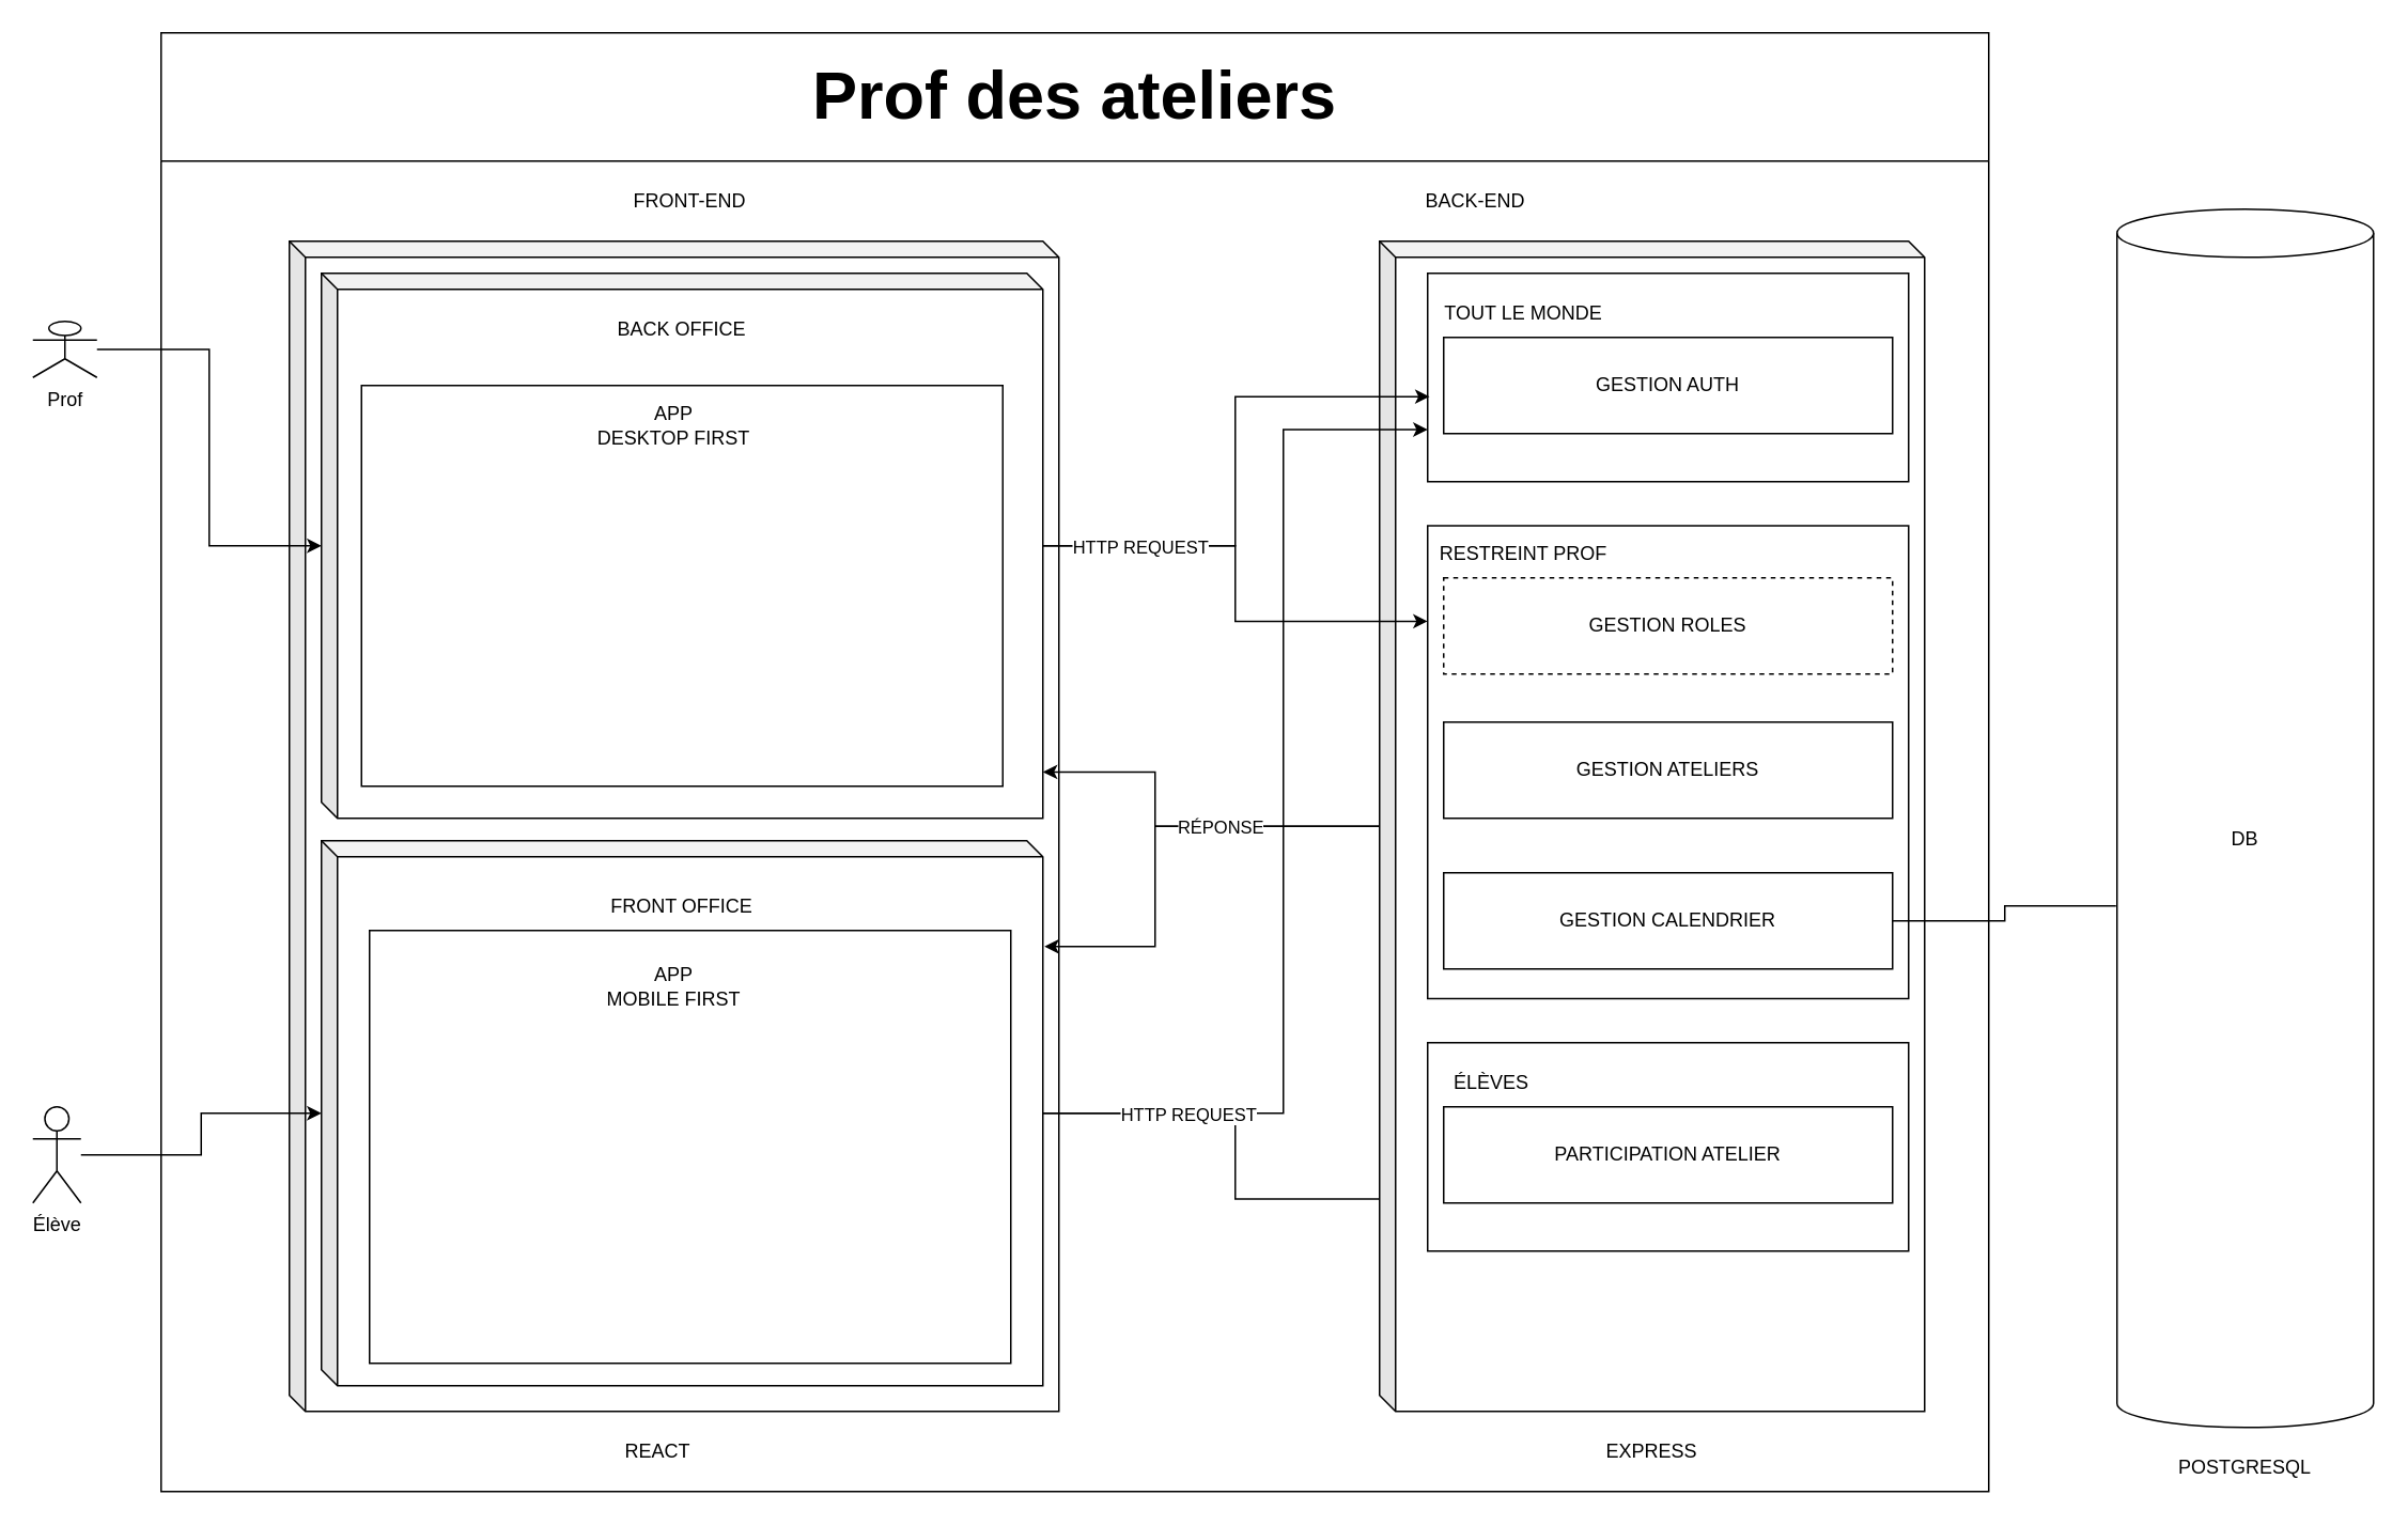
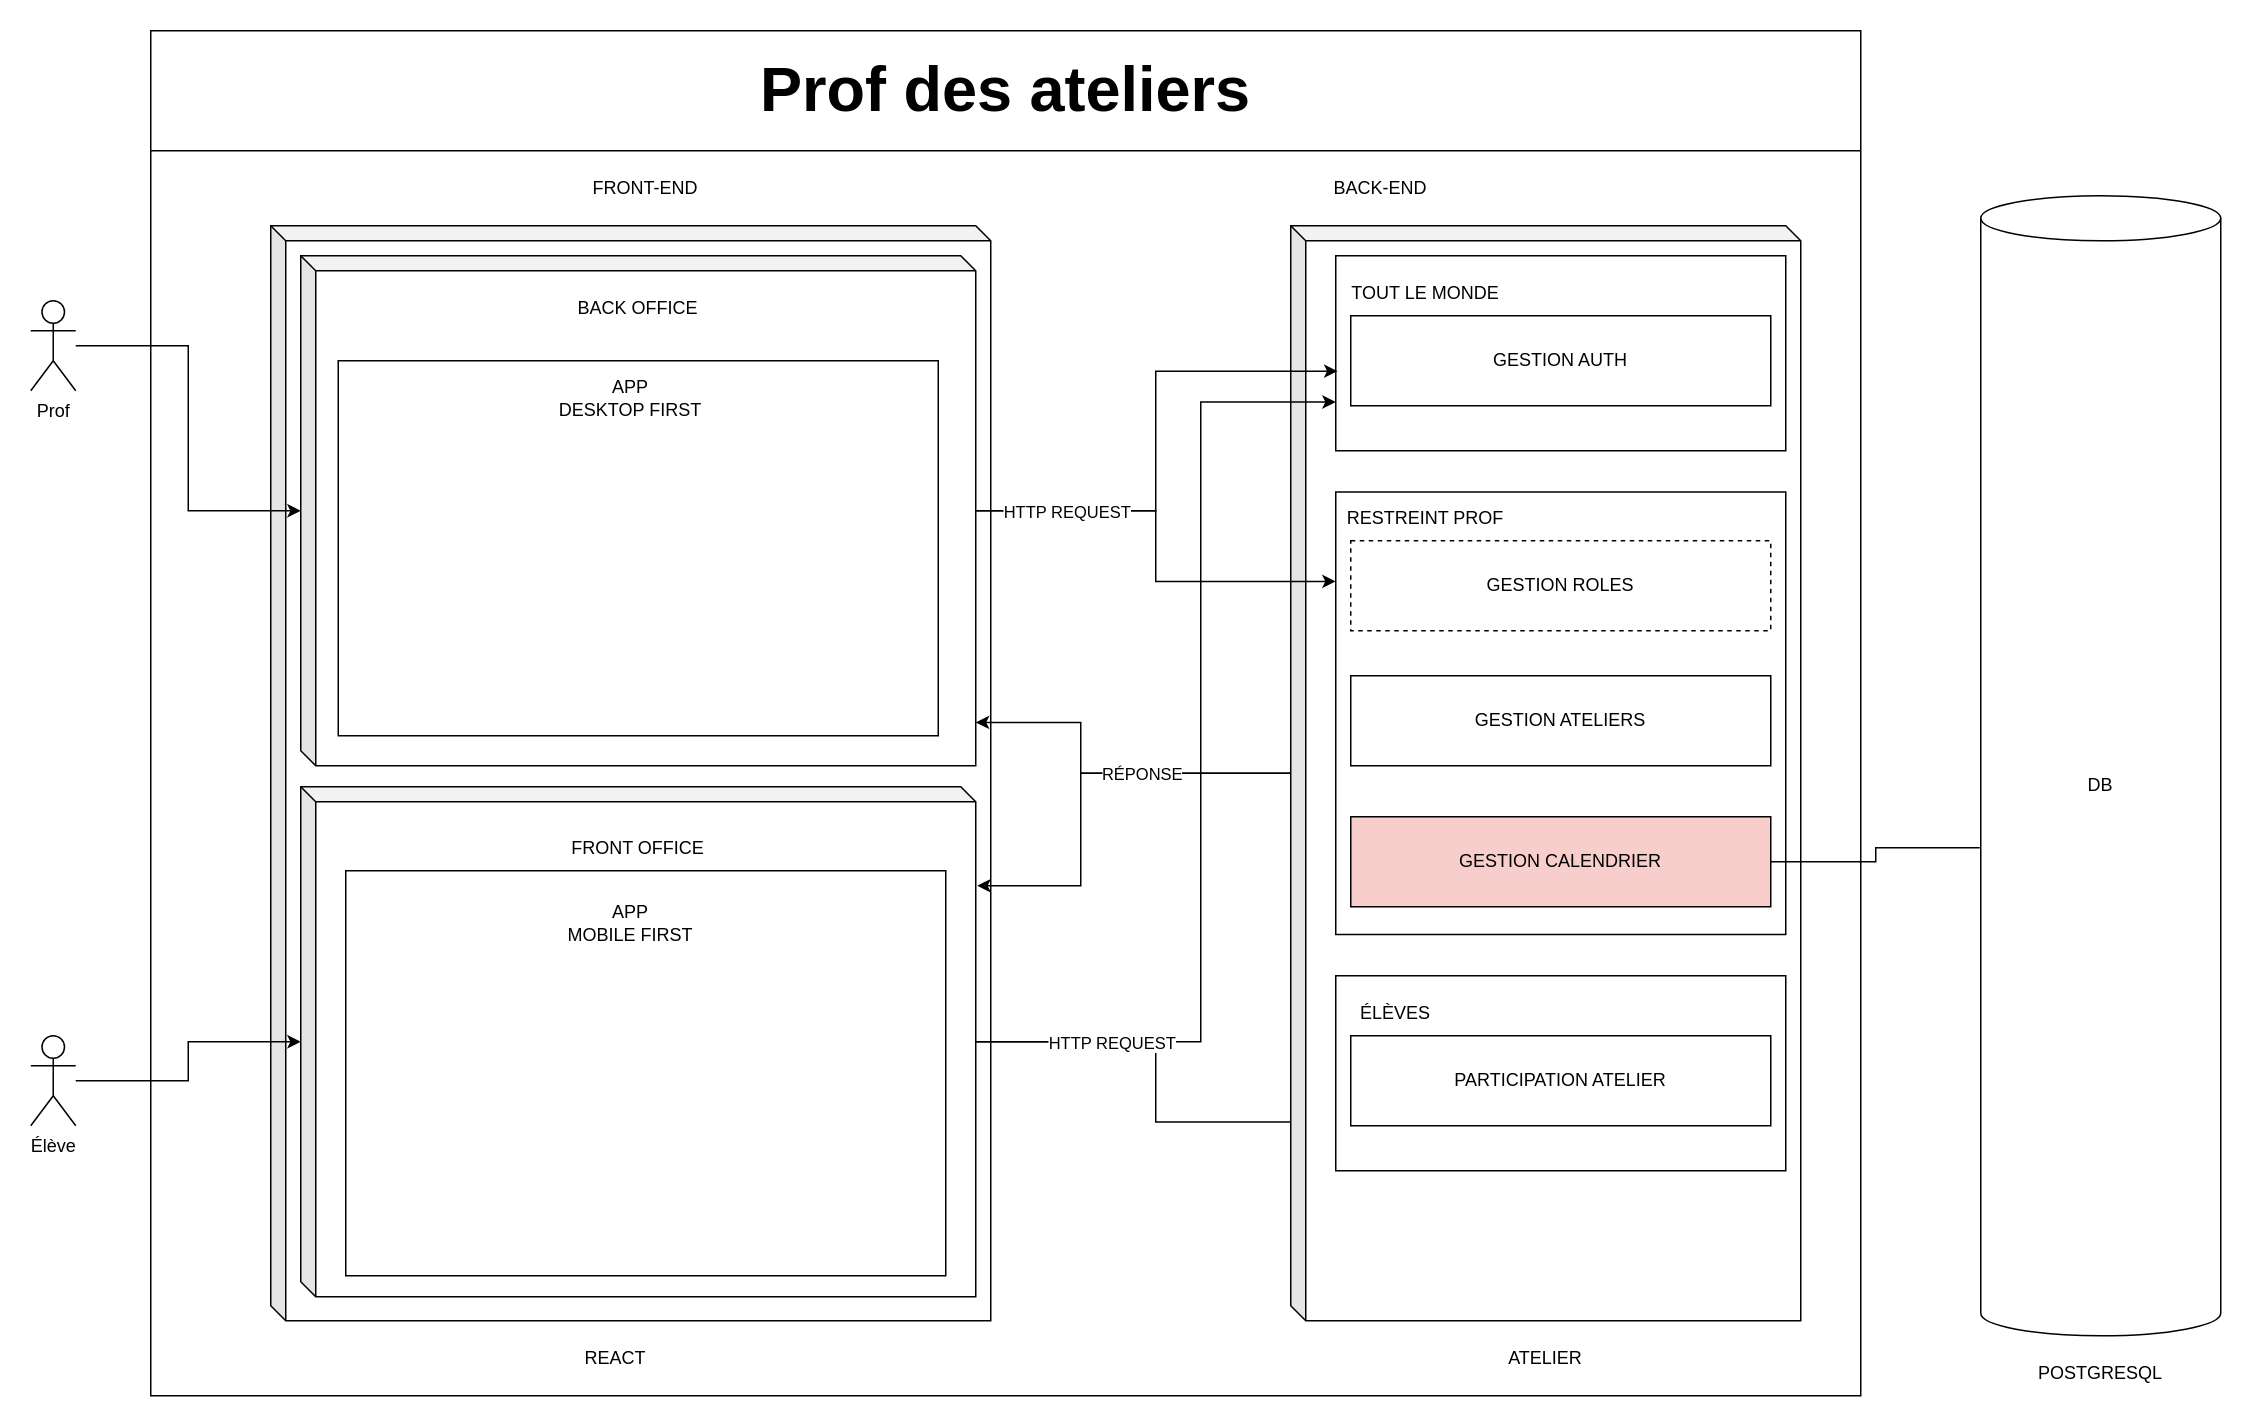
- <mxCell id="40" value="Prof" style="shape=umlActor;verticalLabelPosition=bottom;verticalAlign=top;html=1;outlineConnect=0;" vertex="1" parent="1"><mxGeometry x="20" y="200" width="40" height="35" as="geometry" /></mxCell>
+ <mxCell id="40" value="Prof" style="shape=umlActor;verticalLabelPosition=bottom;verticalAlign=top;html=1;outlineConnect=0;" vertex="1" parent="1"><mxGeometry x="20" y="200" width="30" height="60" as="geometry" /></mxCell>
- <mxCell id="21" value="GESTION CALENDRIER" style="rounded=0;whiteSpace=wrap;html=1;" vertex="1" parent="2"><mxGeometry x="800" y="524" width="280" height="60" as="geometry" /></mxCell>
+ <mxCell id="21" value="GESTION CALENDRIER" style="rounded=0;whiteSpace=wrap;html=1;fillColor=#f8cecc;" vertex="1" parent="2"><mxGeometry x="800" y="524" width="280" height="60" as="geometry" /></mxCell>
- <mxCell id="15" value="EXPRESS" style="text;html=1;strokeColor=none;fillColor=none;align=center;verticalAlign=middle;whiteSpace=wrap;rounded=0;" vertex="1" parent="2"><mxGeometry x="860" y="870" width="140" height="30" as="geometry" /></mxCell>
+ <mxCell id="15" value="ATELIER" style="text;html=1;strokeColor=none;fillColor=none;align=center;verticalAlign=middle;whiteSpace=wrap;rounded=0;" vertex="1" parent="2"><mxGeometry x="860" y="870" width="140" height="30" as="geometry" /></mxCell>
